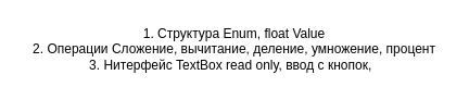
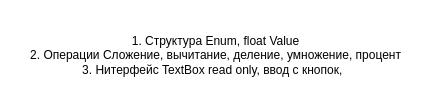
- <mxCell id="2" value="1. Структура Enum, float Value&lt;br&gt;2. Операции Сложение, вычитание, деление, умножение, процент&lt;br&gt;3. Нитерфейс TextBox read only, ввод с кнопок,&amp;nbsp;&amp;nbsp;" style="text;html=1;align=center;verticalAlign=middle;resizable=0;points=[];autosize=1;strokeColor=none;fillColor=none;" parent="1" vertex="1"><mxGeometry x="20" y="20" width="390" height="50" as="geometry" /></mxCell>
+ <mxCell id="2" value="1. Структура Enum, float Value&lt;br&gt;2. Операции Сложение, вычитание, деление, умножение, процент&lt;br&gt;3. Нитерфейс TextBox read only, ввод с кнопок,&amp;nbsp;&amp;nbsp;" style="text;html=1;align=center;verticalAlign=middle;resizable=0;points=[];autosize=1;strokeColor=none;fillColor=none;" parent="1" vertex="1"><mxGeometry x="20" y="30" width="390" height="50" as="geometry" /></mxCell>
